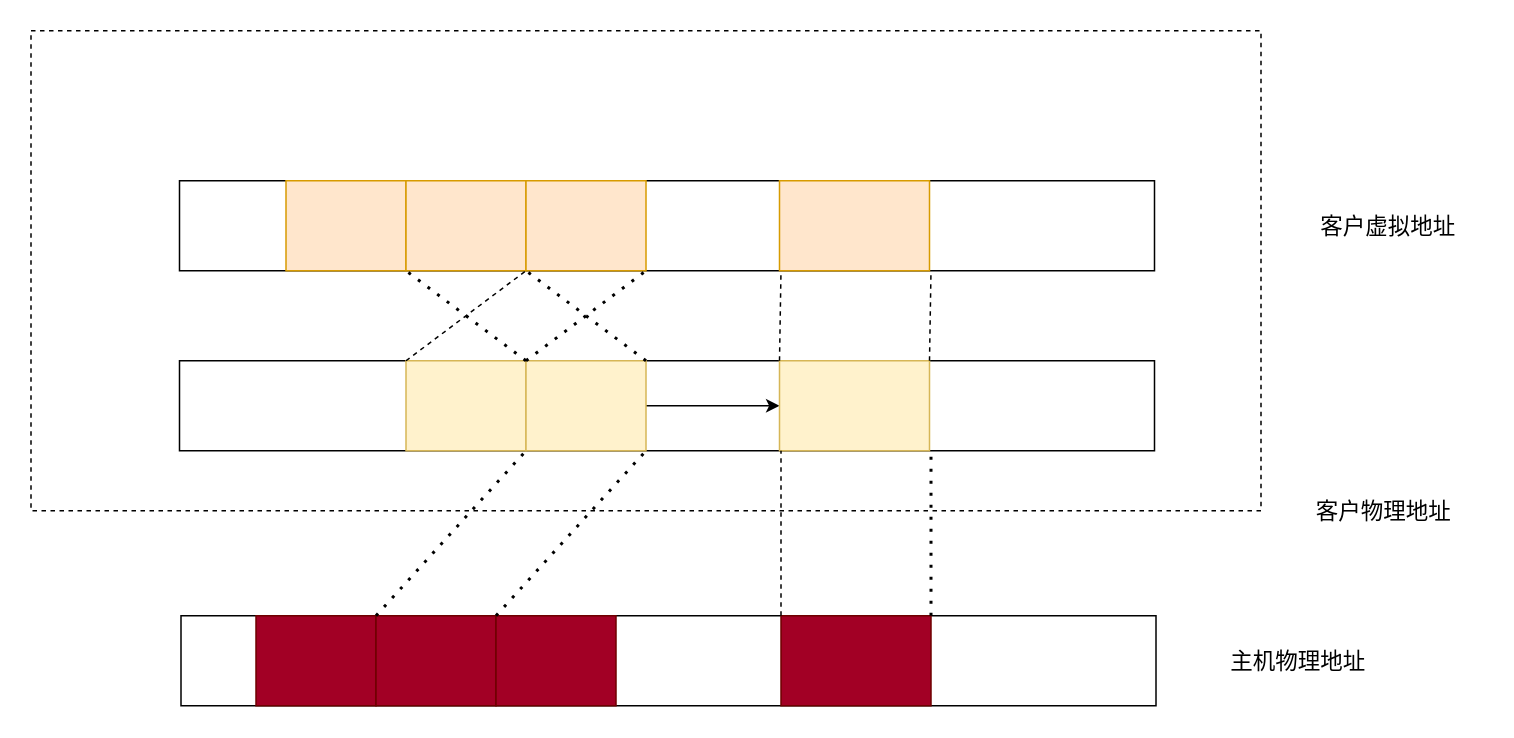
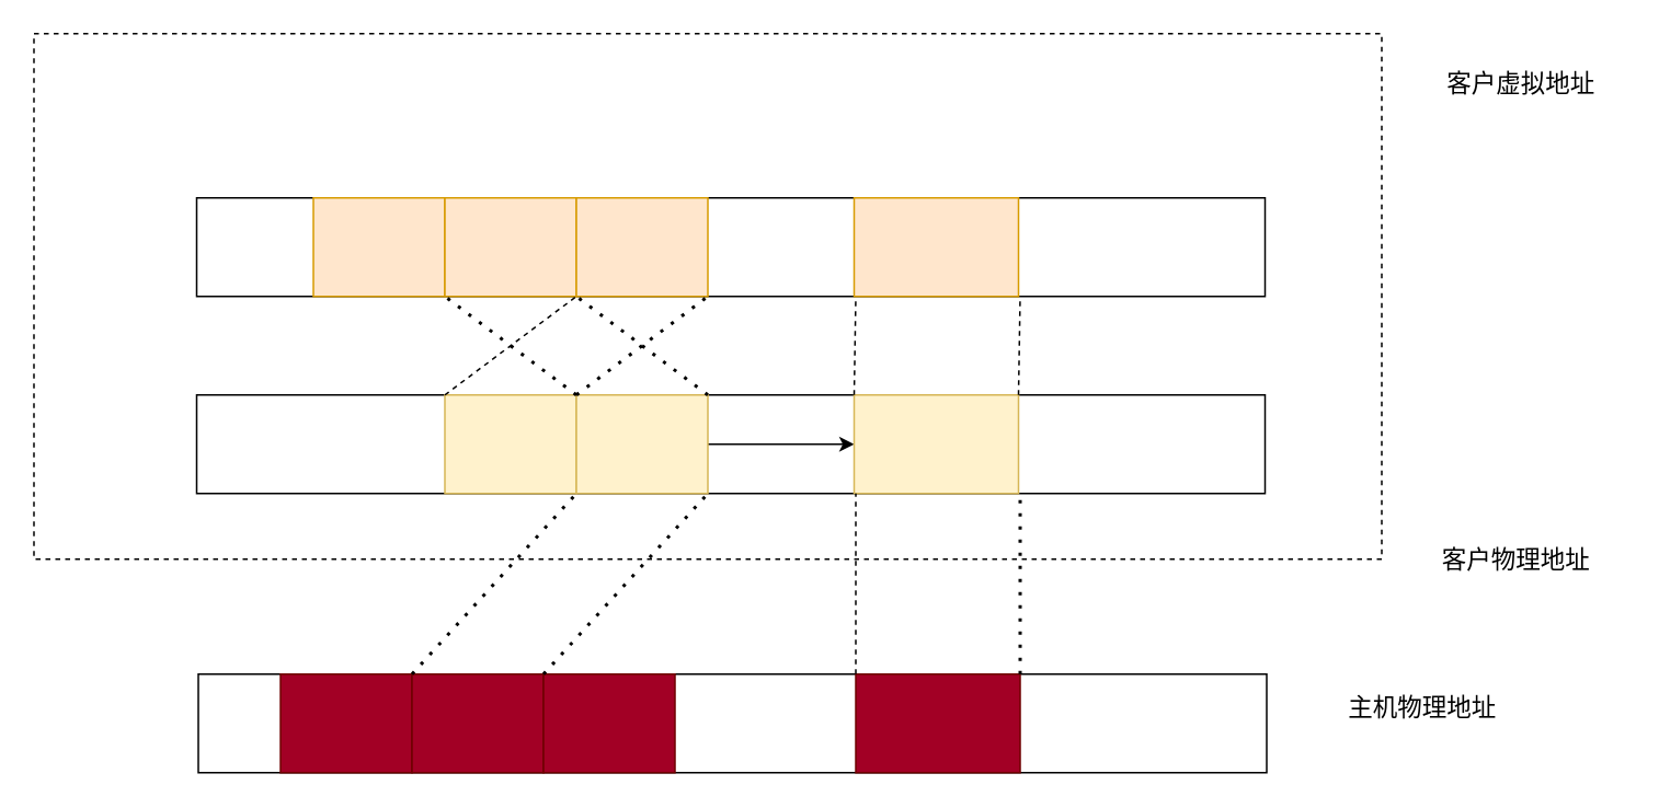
- <mxCell id="30" value="&lt;font style=&quot;font-size: 15px;&quot;&gt;客户虚拟地址&lt;/font&gt;" style="text;html=1;strokeColor=none;fillColor=none;align=center;verticalAlign=middle;whiteSpace=wrap;rounded=0;" vertex="1" parent="1"><mxGeometry x="870" y="135" width="110" height="30" as="geometry" /></mxCell>
+ <mxCell id="30" value="&lt;font style=&quot;font-size: 15px;&quot;&gt;客户虚拟地址&lt;/font&gt;" style="text;html=1;strokeColor=none;fillColor=none;align=center;verticalAlign=middle;whiteSpace=wrap;rounded=0;" vertex="1" parent="1"><mxGeometry x="870" y="35" width="110" height="30" as="geometry" /></mxCell>
- <mxCell id="28" value="&lt;font style=&quot;font-size: 15px;&quot;&gt;主机物理地址&lt;/font&gt;" style="text;html=1;strokeColor=none;fillColor=none;align=center;verticalAlign=middle;whiteSpace=wrap;rounded=0;" vertex="1" parent="1"><mxGeometry x="800" y="425" width="130" height="30" as="geometry" /></mxCell>
+ <mxCell id="28" value="&lt;font style=&quot;font-size: 15px;&quot;&gt;主机物理地址&lt;/font&gt;" style="text;html=1;strokeColor=none;fillColor=none;align=center;verticalAlign=middle;whiteSpace=wrap;rounded=0;" vertex="1" parent="1"><mxGeometry x="800" y="415" width="130" height="30" as="geometry" /></mxCell>
